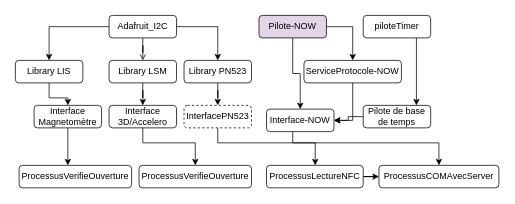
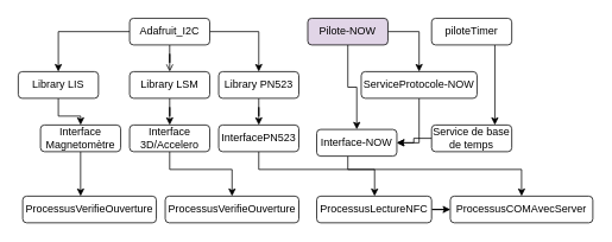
- <mxCell id="6" value="InterfacePN523" style="rounded=1;whiteSpace=wrap;html=1;dashed=1;" vertex="1" parent="1"><mxGeometry x="245" y="140" width="90" height="30" as="geometry" /></mxCell>
+ <mxCell id="6" value="InterfacePN523" style="rounded=1;whiteSpace=wrap;html=1;" vertex="1" parent="1"><mxGeometry x="245" y="140" width="90" height="30" as="geometry" /></mxCell>
- <mxCell id="21" value="Pilote de base de temps" style="rounded=1;whiteSpace=wrap;html=1;" vertex="1" parent="1"><mxGeometry x="484" y="140" width="90" height="30" as="geometry" /></mxCell>
+ <mxCell id="21" value="Service de base de temps" style="rounded=1;whiteSpace=wrap;html=1;" vertex="1" parent="1"><mxGeometry x="484" y="140" width="90" height="30" as="geometry" /></mxCell>
